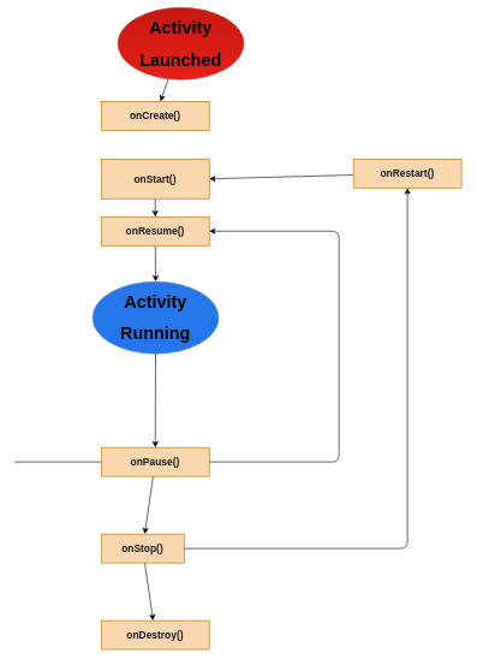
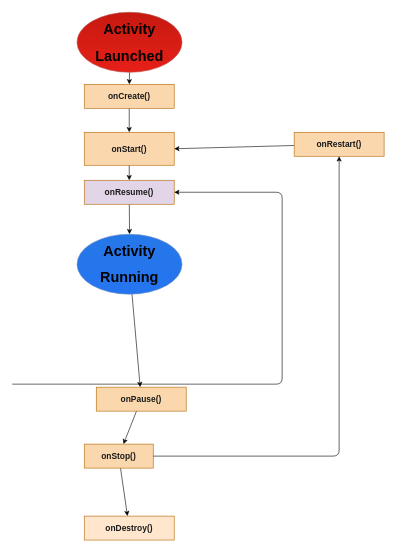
- <mxCell id="3" value="&lt;h1&gt;Activity&lt;/h1&gt;&lt;h1&gt;Launched&lt;/h1&gt;" style="ellipse;whiteSpace=wrap;html=1;fillColor=#c61910;strokeColor=#b85450;verticalAlign=middle;gradientColor=#e62019;" vertex="1" parent="1"><mxGeometry x="163" y="10" width="175" height="100" as="geometry" /></mxCell>
+ <mxCell id="3" value="&lt;h1&gt;Activity&lt;/h1&gt;&lt;h1&gt;Launched&lt;/h1&gt;" style="ellipse;whiteSpace=wrap;html=1;fillColor=#c61910;strokeColor=#b85450;verticalAlign=middle;gradientColor=#e62019;" vertex="1" parent="1"><mxGeometry x="128" y="20" width="175" height="100" as="geometry" /></mxCell>
+ <mxCell id="4" value="" style="edgeStyle=none;html=1;fontColor=#1A1A1A;" edge="1" parent="1" source="5" target="7"><mxGeometry relative="1" as="geometry" /></mxCell>
- <mxCell id="9" value="&lt;h3&gt;&lt;font color=&quot;#1a1a1a&quot;&gt;onResume()&lt;/font&gt;&lt;/h3&gt;" style="whiteSpace=wrap;html=1;fillColor=#fad7ac;strokeColor=#b46504;" vertex="1" parent="1"><mxGeometry x="140" y="300" width="150" height="40" as="geometry" /></mxCell>
+ <mxCell id="9" value="&lt;h3&gt;&lt;font color=&quot;#1a1a1a&quot;&gt;onResume()&lt;/font&gt;&lt;/h3&gt;" style="whiteSpace=wrap;html=1;fillColor=#e1d5e7;strokeColor=#b46504;" vertex="1" parent="1"><mxGeometry x="140" y="300" width="150" height="40" as="geometry" /></mxCell>
- <mxCell id="20" value="&lt;h3&gt;&lt;font color=&quot;#1a1a1a&quot;&gt;onPause()&lt;/font&gt;&lt;/h3&gt;" style="whiteSpace=wrap;html=1;fillColor=#fad7ac;strokeColor=#b46504;" vertex="1" parent="1"><mxGeometry x="140" y="620" width="150" height="40" as="geometry" /></mxCell>
+ <mxCell id="20" value="&lt;h3&gt;&lt;font color=&quot;#1a1a1a&quot;&gt;onPause()&lt;/font&gt;&lt;/h3&gt;" style="whiteSpace=wrap;html=1;fillColor=#fad7ac;strokeColor=#b46504;" vertex="1" parent="1"><mxGeometry x="160" y="645" width="150" height="40" as="geometry" /></mxCell>
- <mxCell id="15" value="&lt;h3&gt;&lt;font color=&quot;#1a1a1a&quot;&gt;onDestroy()&lt;/font&gt;&lt;/h3&gt;" style="whiteSpace=wrap;html=1;fillColor=#fad7ac;strokeColor=#b46504;" vertex="1" parent="1"><mxGeometry x="140" y="860" width="150" height="40" as="geometry" /></mxCell>
+ <mxCell id="15" value="&lt;h3&gt;&lt;font color=&quot;#1a1a1a&quot;&gt;onDestroy()&lt;/font&gt;&lt;/h3&gt;" style="whiteSpace=wrap;html=1;fillColor=#ffe6cc;strokeColor=#b46504;" vertex="1" parent="1"><mxGeometry x="140" y="860" width="150" height="40" as="geometry" /></mxCell>
